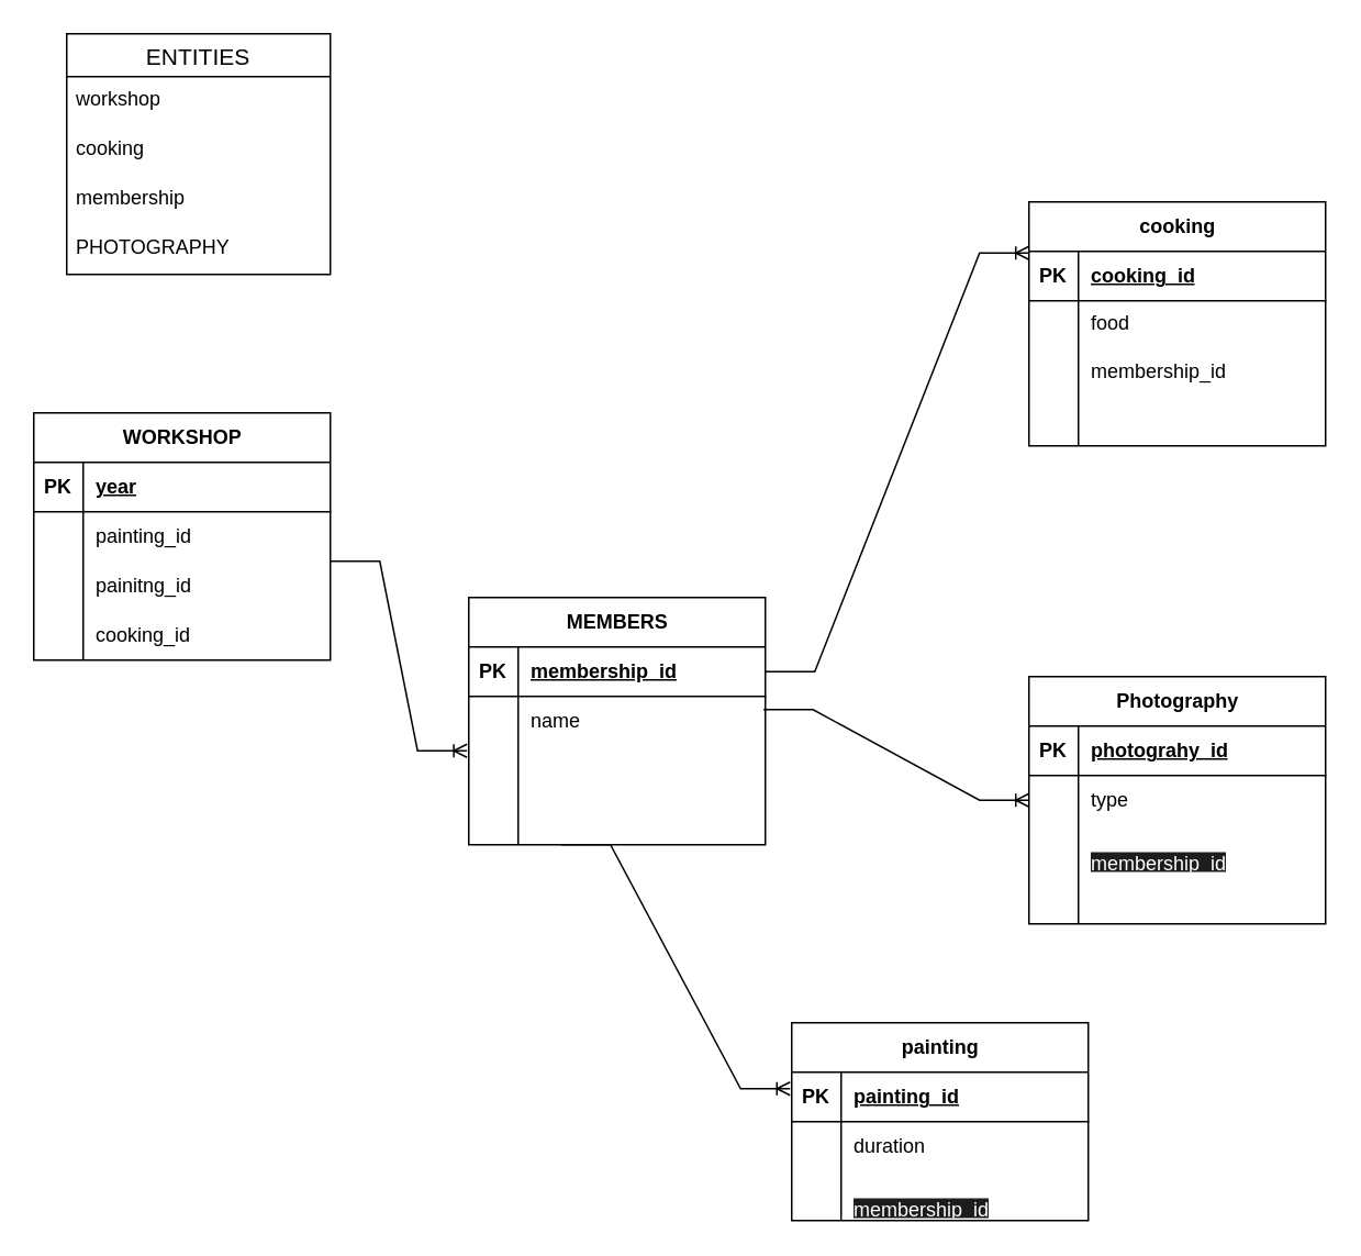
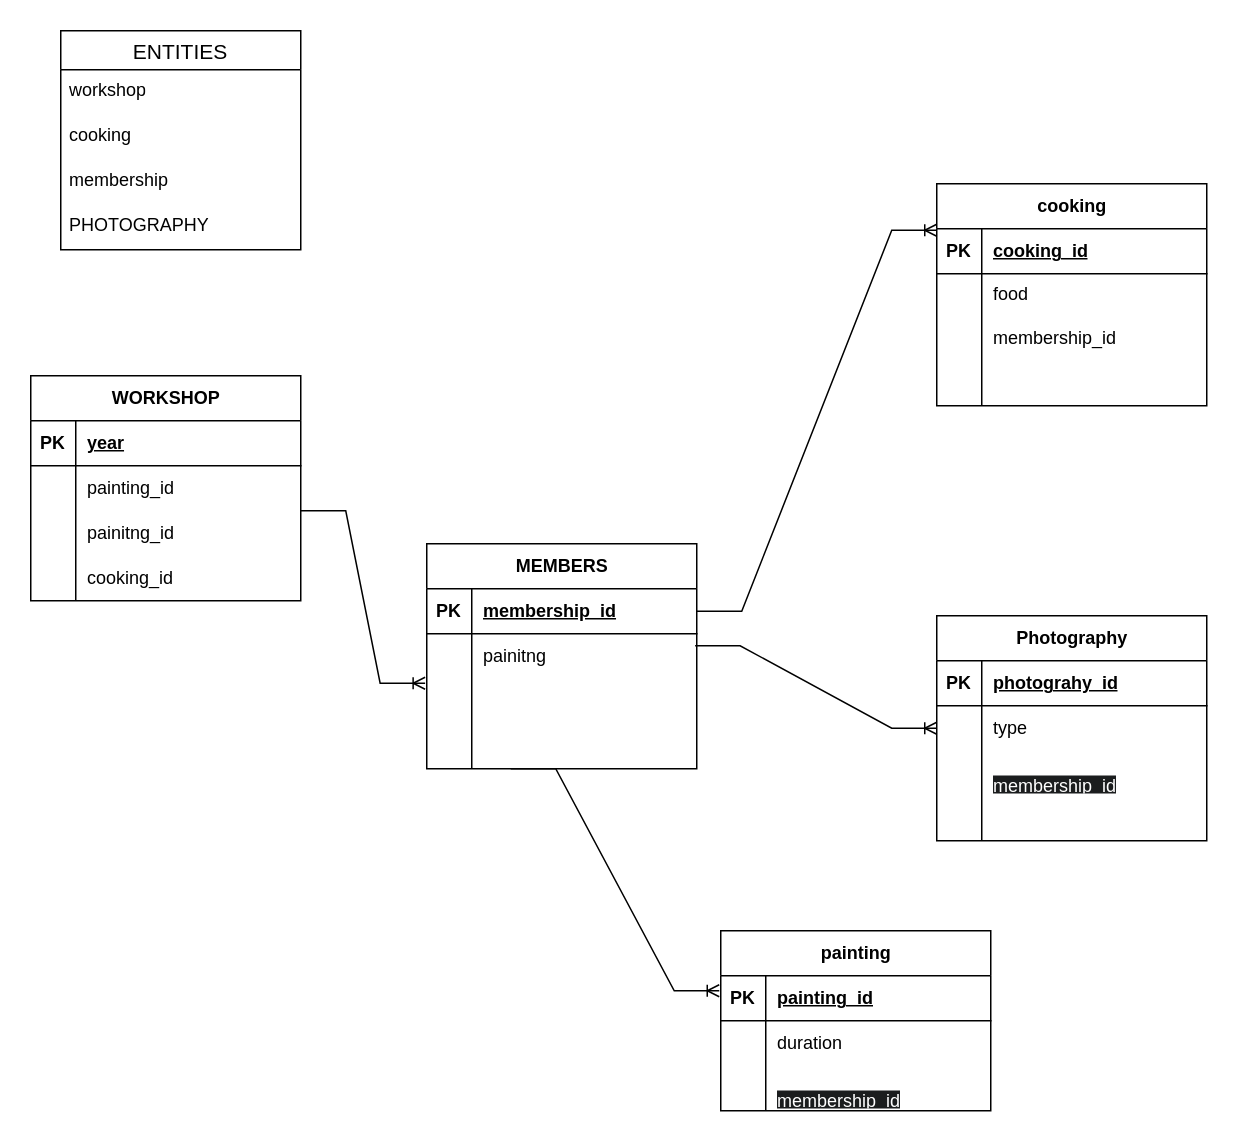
- <mxCell id="34" value="name" style="shape=partialRectangle;connectable=0;fillColor=none;top=0;left=0;bottom=0;right=0;align=left;spacingLeft=6;overflow=hidden;whiteSpace=wrap;html=1;" vertex="1" parent="32"><mxGeometry x="30" width="150" height="30" as="geometry"><mxRectangle width="150" height="30" as="alternateBounds" /></mxGeometry></mxCell>
+ <mxCell id="34" value="painitng" style="shape=partialRectangle;connectable=0;fillColor=none;top=0;left=0;bottom=0;right=0;align=left;spacingLeft=6;overflow=hidden;whiteSpace=wrap;html=1;" vertex="1" parent="32"><mxGeometry x="30" width="150" height="30" as="geometry"><mxRectangle width="150" height="30" as="alternateBounds" /></mxGeometry></mxCell>
